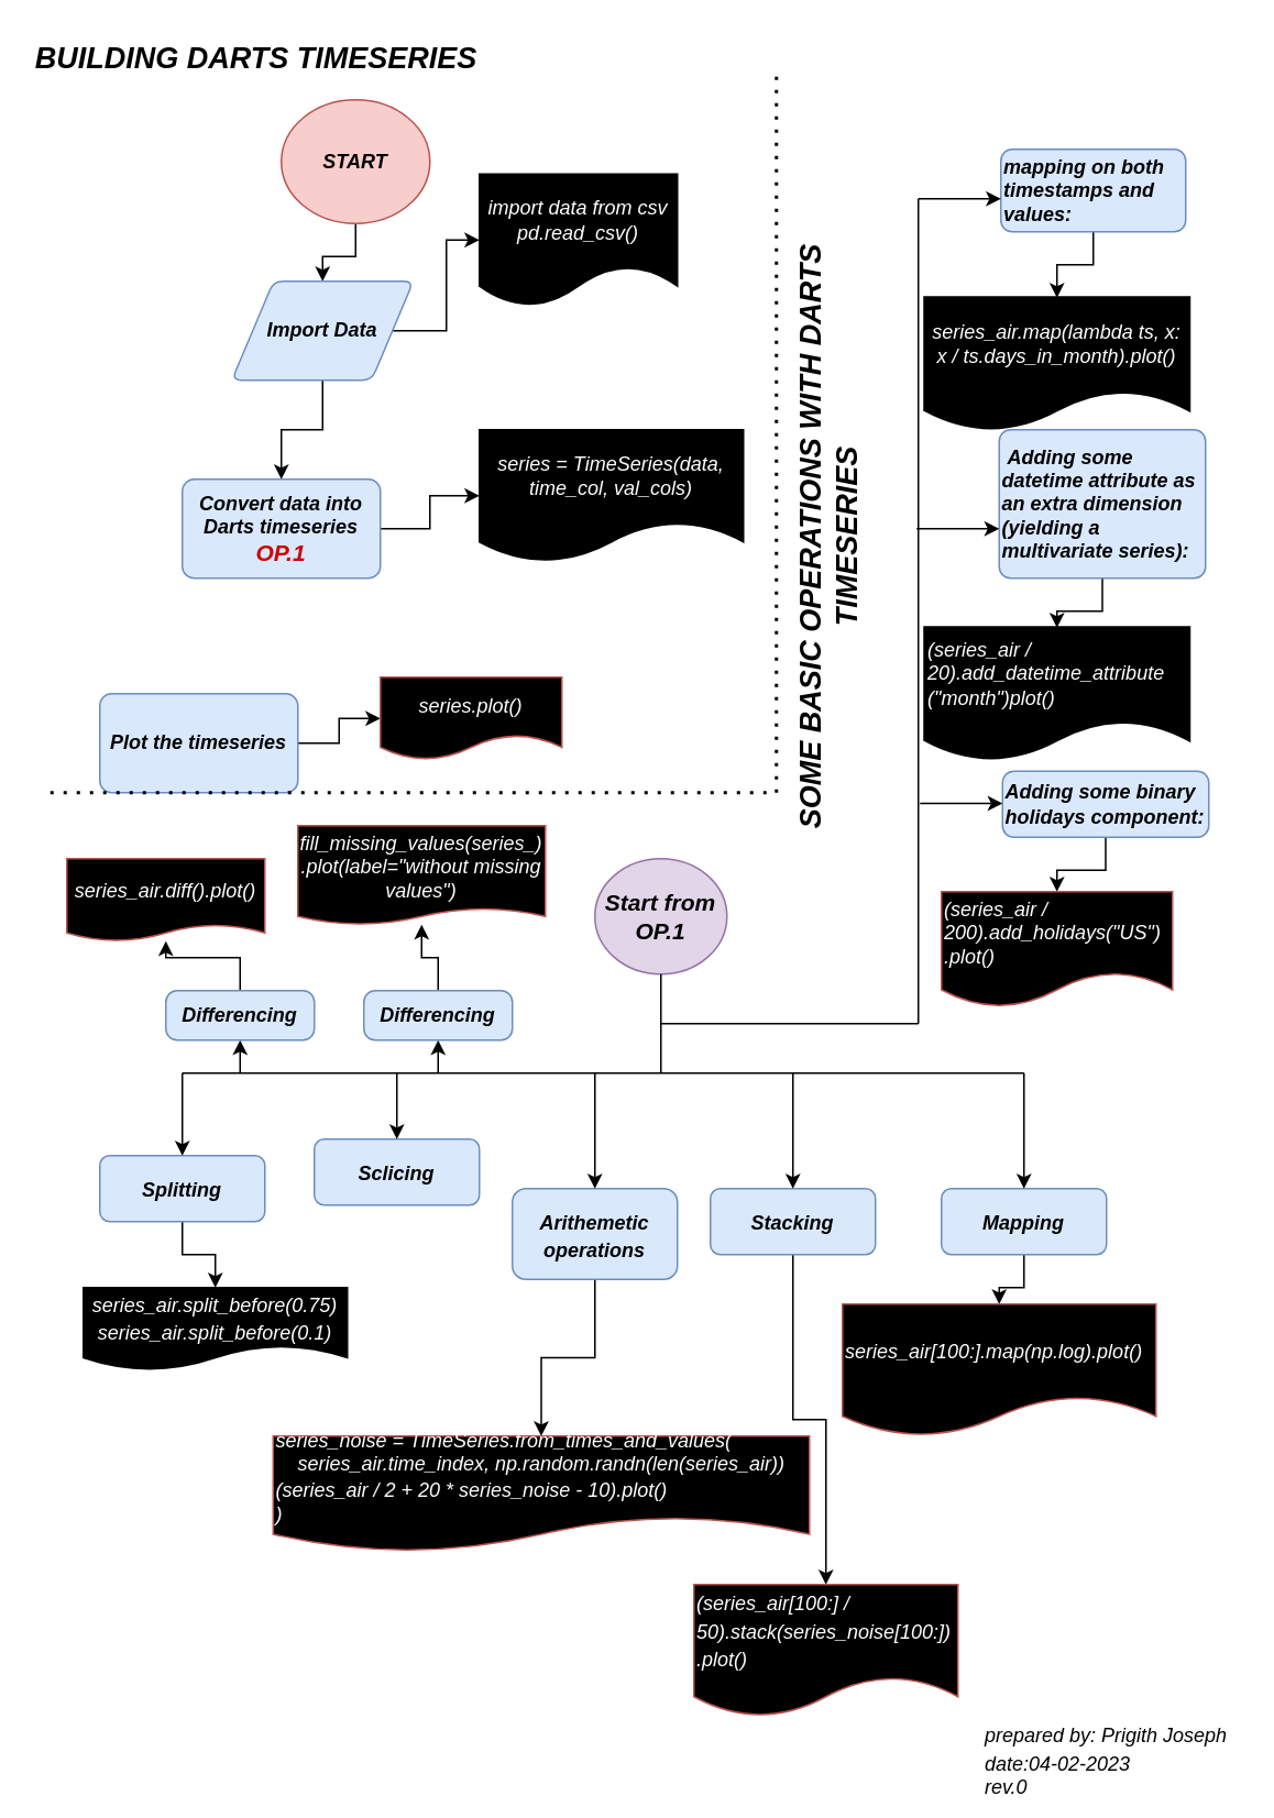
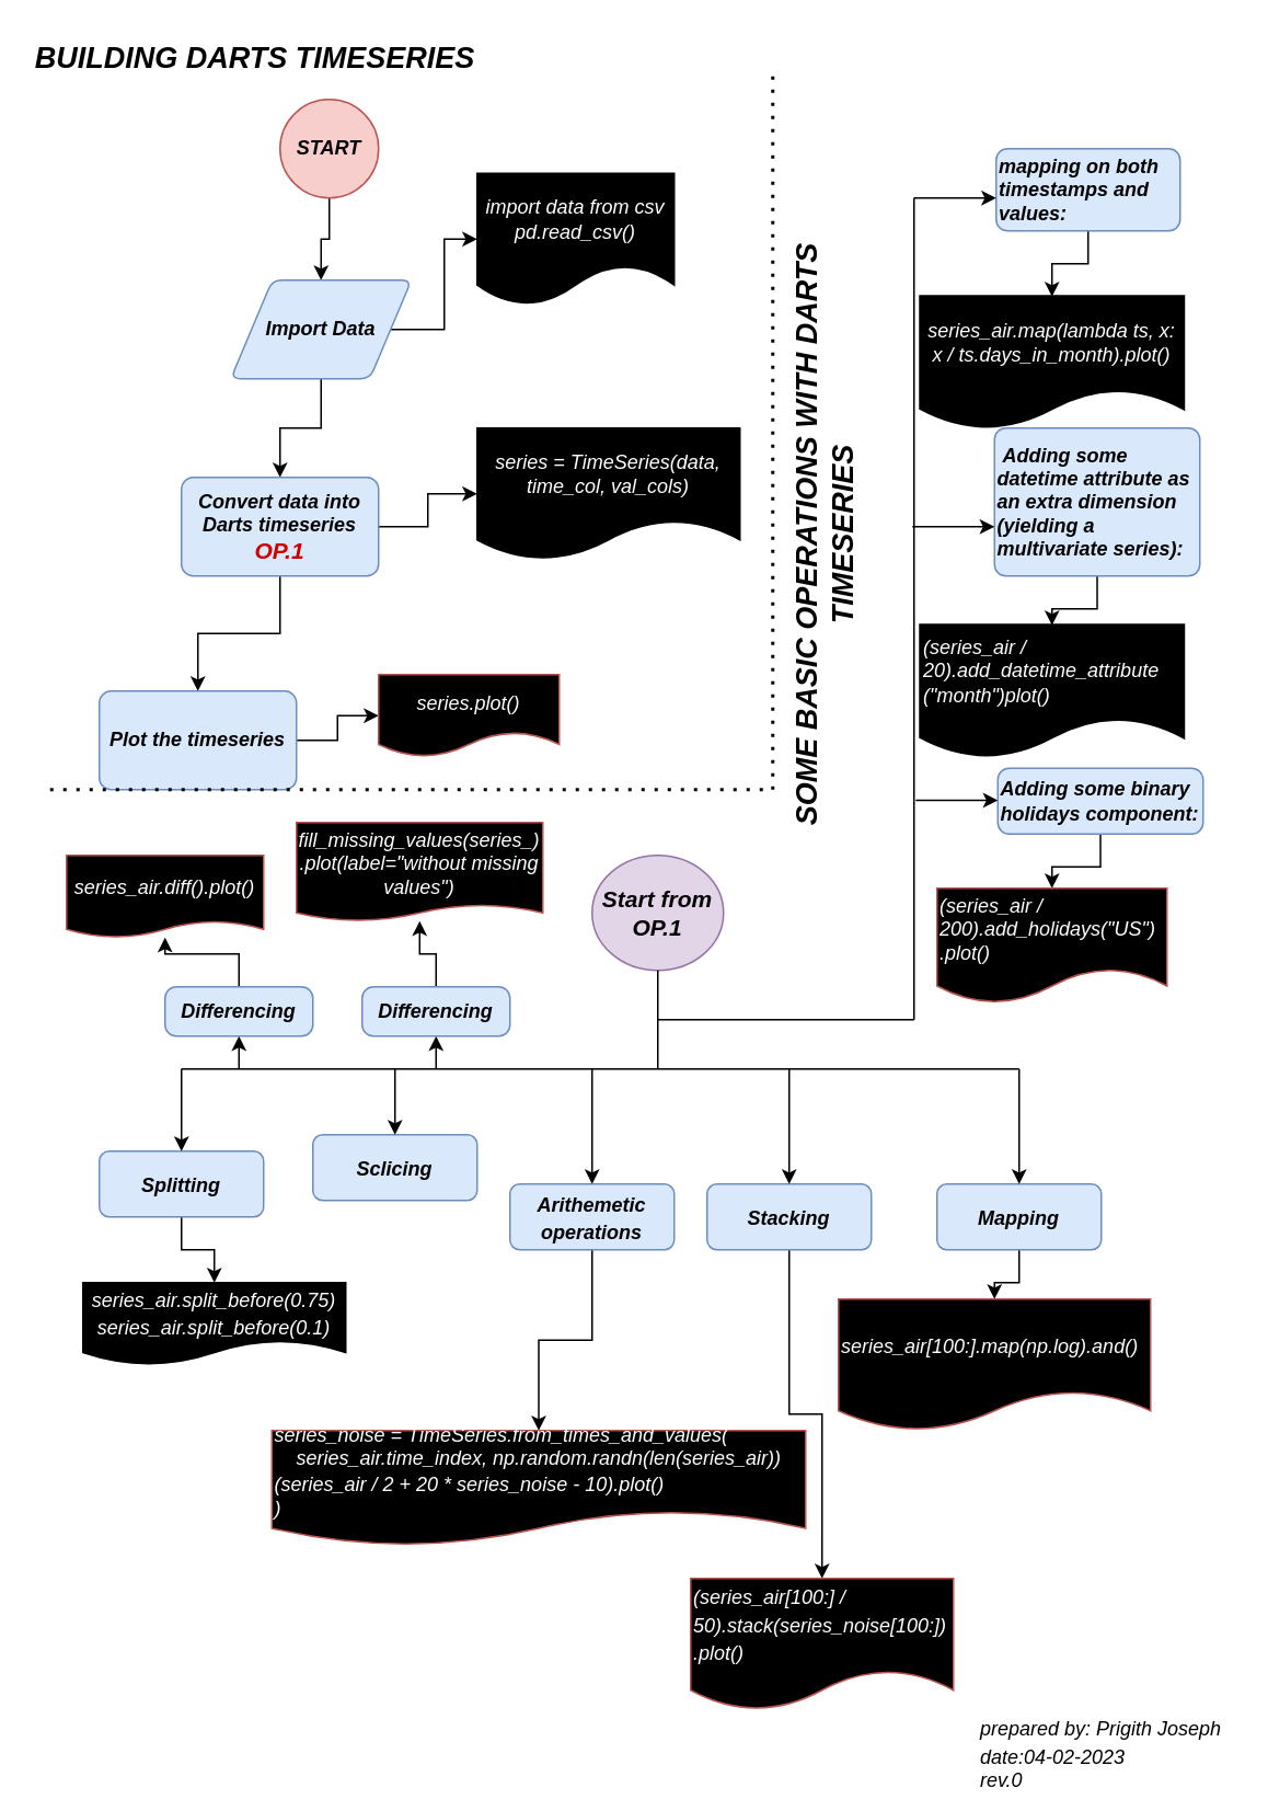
- <mxCell id="3" value="&lt;b&gt;&lt;i&gt;START&lt;/i&gt;&lt;/b&gt;" style="strokeWidth=1;html=1;shape=mxgraph.flowchart.start_2;whiteSpace=wrap;fillColor=#f8cecc;strokeColor=#b85450;" parent="1" vertex="1"><mxGeometry x="170" y="60" width="90" height="75" as="geometry" /></mxCell>
+ <mxCell id="3" value="&lt;b&gt;&lt;i&gt;START&lt;/i&gt;&lt;/b&gt;" style="strokeWidth=1;html=1;shape=mxgraph.flowchart.start_2;whiteSpace=wrap;fillColor=#f8cecc;strokeColor=#b85450;" parent="1" vertex="1"><mxGeometry x="170" y="60" width="60" height="60" as="geometry" /></mxCell>
+ <mxCell id="9" value="" style="edgeStyle=orthogonalEdgeStyle;rounded=0;orthogonalLoop=1;jettySize=auto;html=1;fontColor=#FFFFFF;" parent="1" source="10" target="13" edge="1"><mxGeometry relative="1" as="geometry" /></mxCell>
- <mxCell id="26" value="&lt;font color=&quot;#000000&quot; size=&quot;1&quot;&gt;&lt;b&gt;&lt;i style=&quot;font-size: 12px&quot;&gt;Arithemetic operations&lt;/i&gt;&lt;/b&gt;&lt;/font&gt;" style="rounded=1;whiteSpace=wrap;html=1;fontSize=14;fillColor=#dae8fc;strokeWidth=1;strokeColor=#6c8ebf;" parent="1" vertex="1"><mxGeometry x="310" y="720" width="100" height="55" as="geometry" /></mxCell>
+ <mxCell id="26" value="&lt;font color=&quot;#000000&quot; size=&quot;1&quot;&gt;&lt;b&gt;&lt;i style=&quot;font-size: 12px&quot;&gt;Arithemetic operations&lt;/i&gt;&lt;/b&gt;&lt;/font&gt;" style="rounded=1;whiteSpace=wrap;html=1;fontSize=14;fillColor=#dae8fc;strokeWidth=1;strokeColor=#6c8ebf;" parent="1" vertex="1"><mxGeometry x="310" y="720" width="100" height="40" as="geometry" /></mxCell>
- <mxCell id="36" value="&lt;font color=&quot;#ffffff&quot; size=&quot;1&quot;&gt;&lt;i style=&quot;font-size: 12px&quot;&gt;series_air[100:].map(np.log).plot()&lt;/i&gt;&lt;/font&gt;" style="shape=document;whiteSpace=wrap;html=1;boundedLbl=1;fontSize=14;fillColor=#000000;strokeColor=#b85450;rounded=1;strokeWidth=1;align=left;" parent="1" vertex="1"><mxGeometry x="510" y="790" width="190" height="80" as="geometry" /></mxCell>
+ <mxCell id="36" value="&lt;font color=&quot;#ffffff&quot; size=&quot;1&quot;&gt;&lt;i style=&quot;font-size: 12px&quot;&gt;series_air[100:].map(np.log).and()&lt;/i&gt;&lt;/font&gt;" style="shape=document;whiteSpace=wrap;html=1;boundedLbl=1;fontSize=14;fillColor=#000000;strokeColor=#b85450;rounded=1;strokeWidth=1;align=left;" parent="1" vertex="1"><mxGeometry x="510" y="790" width="190" height="80" as="geometry" /></mxCell>
